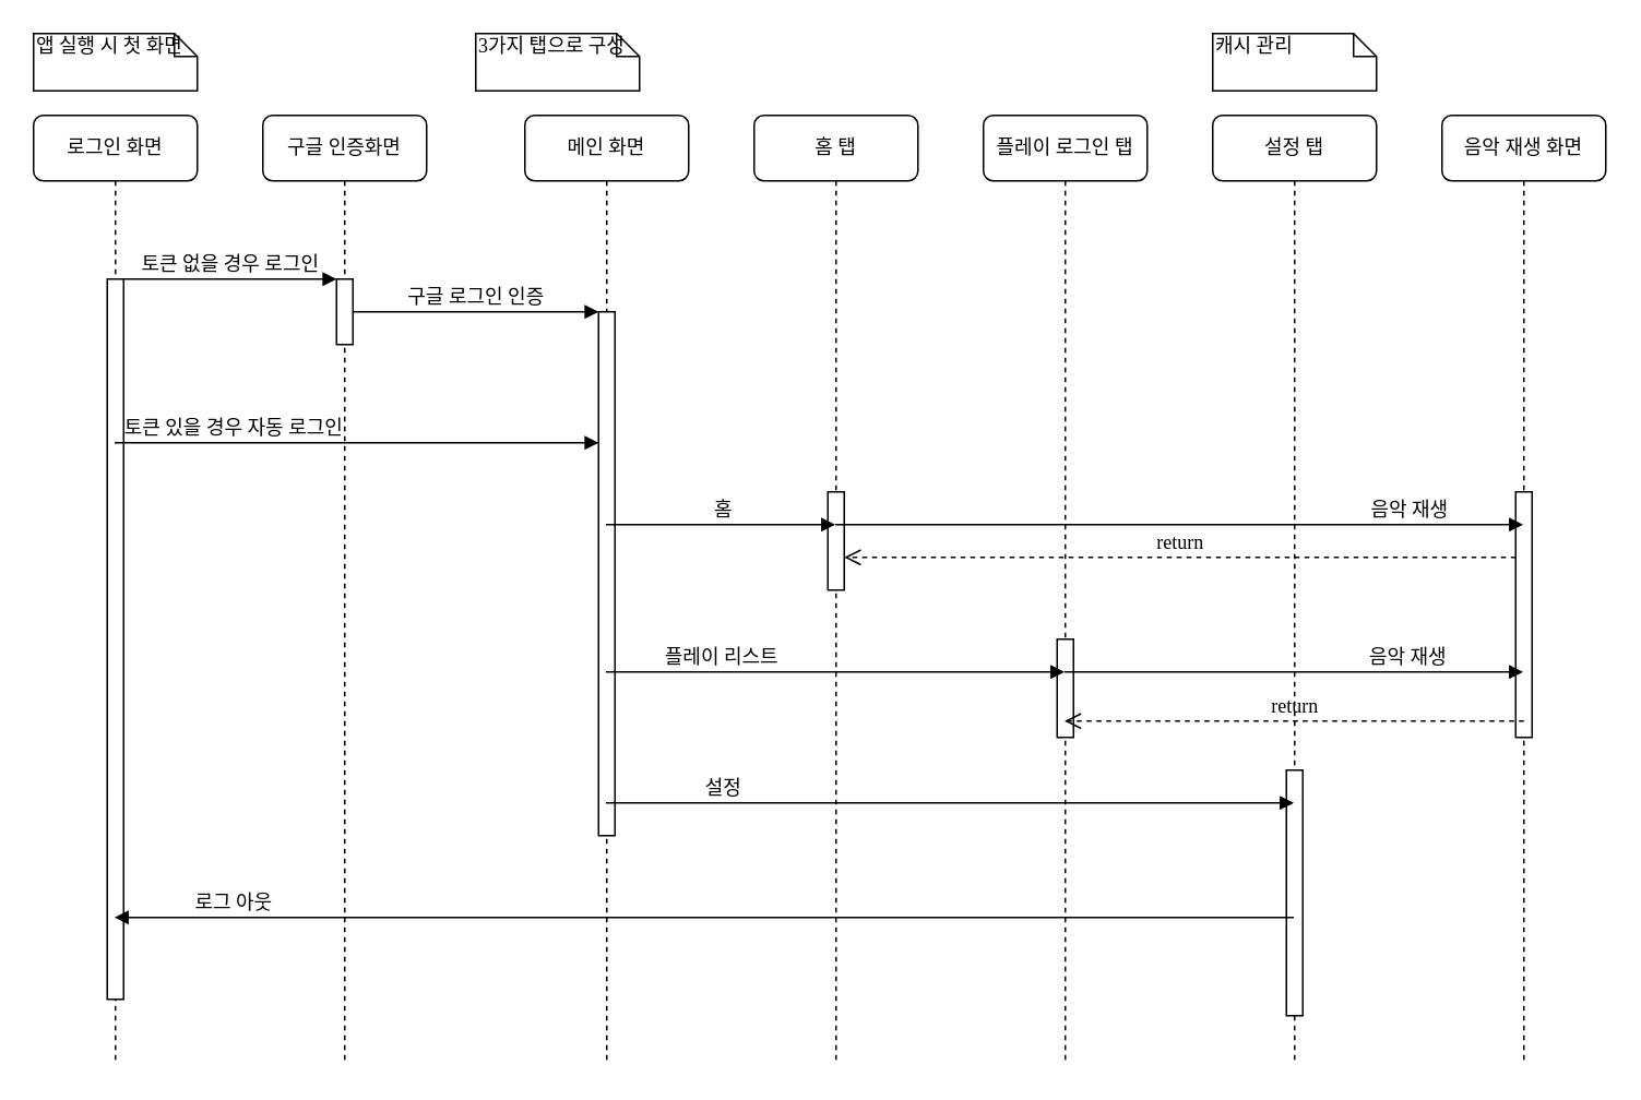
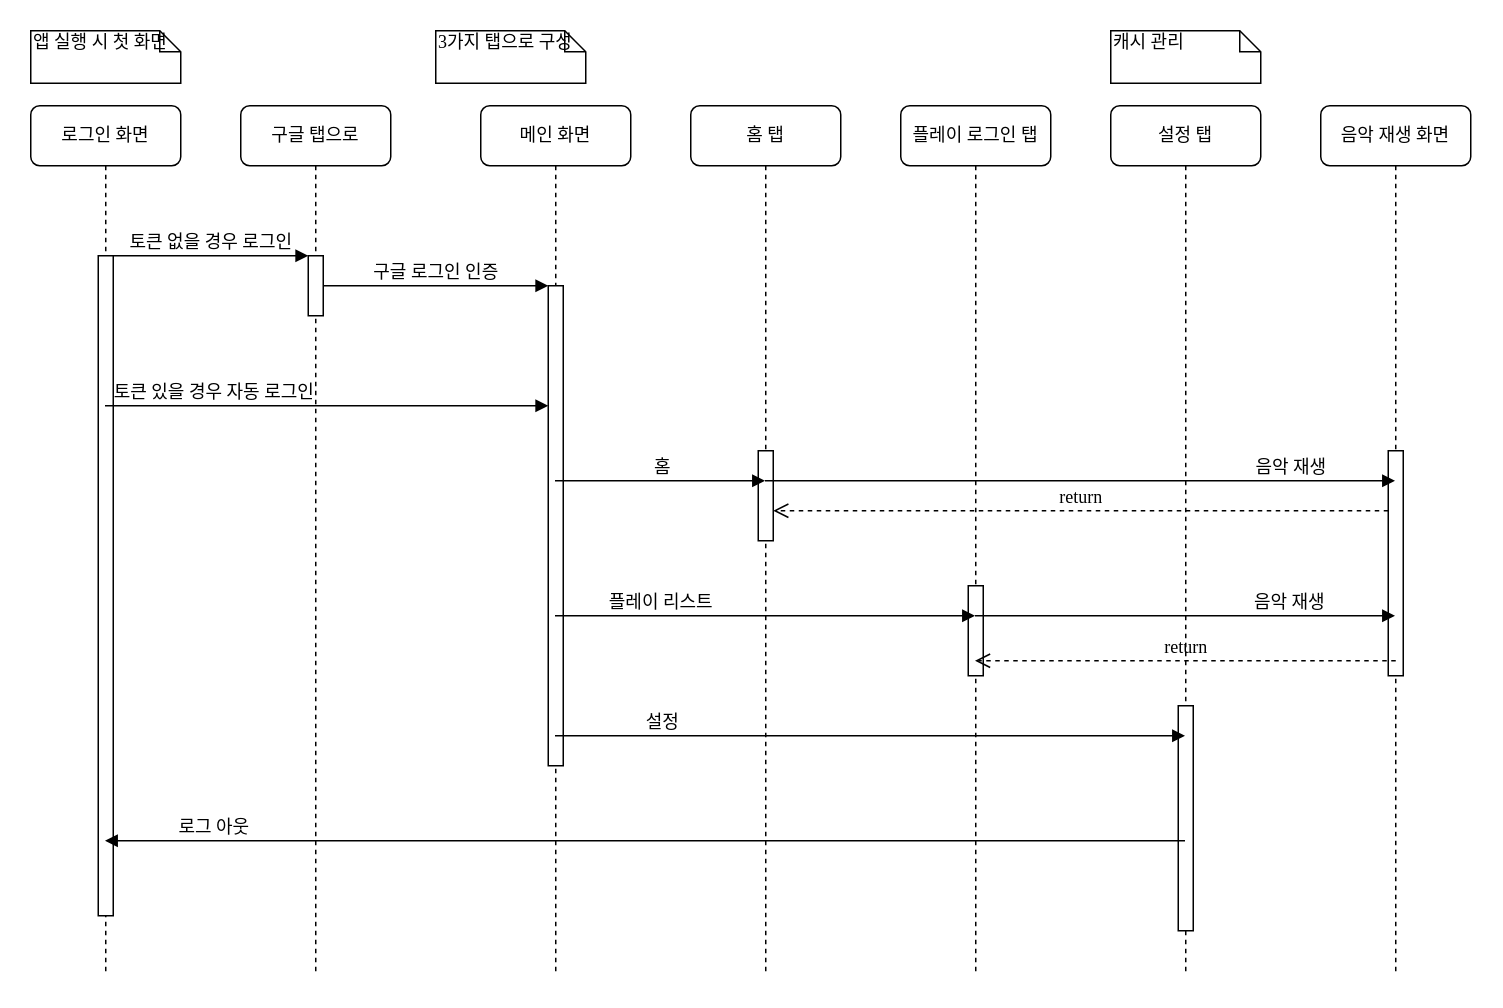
- <mxCell id="2" value="구글 인증화면" style="shape=umlLifeline;perimeter=lifelinePerimeter;whiteSpace=wrap;html=1;container=1;collapsible=0;recursiveResize=0;outlineConnect=0;rounded=1;shadow=0;comic=0;labelBackgroundColor=none;strokeWidth=1;fontFamily=Verdana;fontSize=12;align=center;" parent="1" vertex="1"><mxGeometry x="160" y="70" width="100" height="580" as="geometry" /></mxCell>
+ <mxCell id="2" value="구글 탭으로" style="shape=umlLifeline;perimeter=lifelinePerimeter;whiteSpace=wrap;html=1;container=1;collapsible=0;recursiveResize=0;outlineConnect=0;rounded=1;shadow=0;comic=0;labelBackgroundColor=none;strokeWidth=1;fontFamily=Verdana;fontSize=12;align=center;" parent="1" vertex="1"><mxGeometry x="160" y="70" width="100" height="580" as="geometry" /></mxCell>
